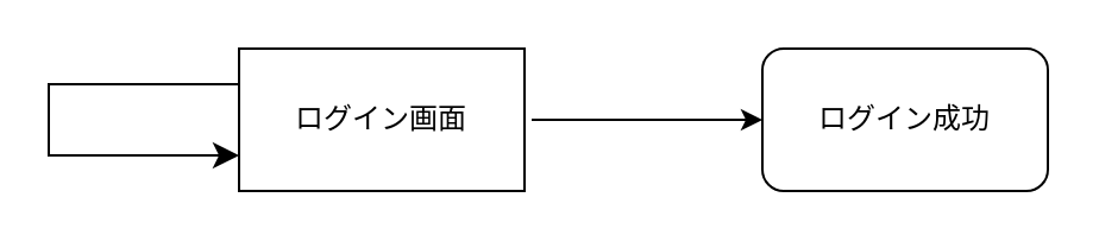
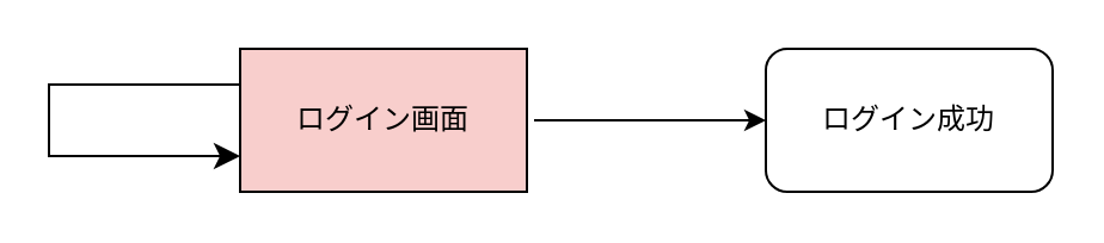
- <mxCell id="2" value="ログイン画面" style="whiteSpace=wrap;html=1;" vertex="1" parent="1"><mxGeometry x="100" y="20" width="120" height="60" as="geometry" /></mxCell>
+ <mxCell id="2" value="ログイン画面" style="whiteSpace=wrap;html=1;fillColor=#f8cecc;" vertex="1" parent="1"><mxGeometry x="100" y="20" width="120" height="60" as="geometry" /></mxCell>
